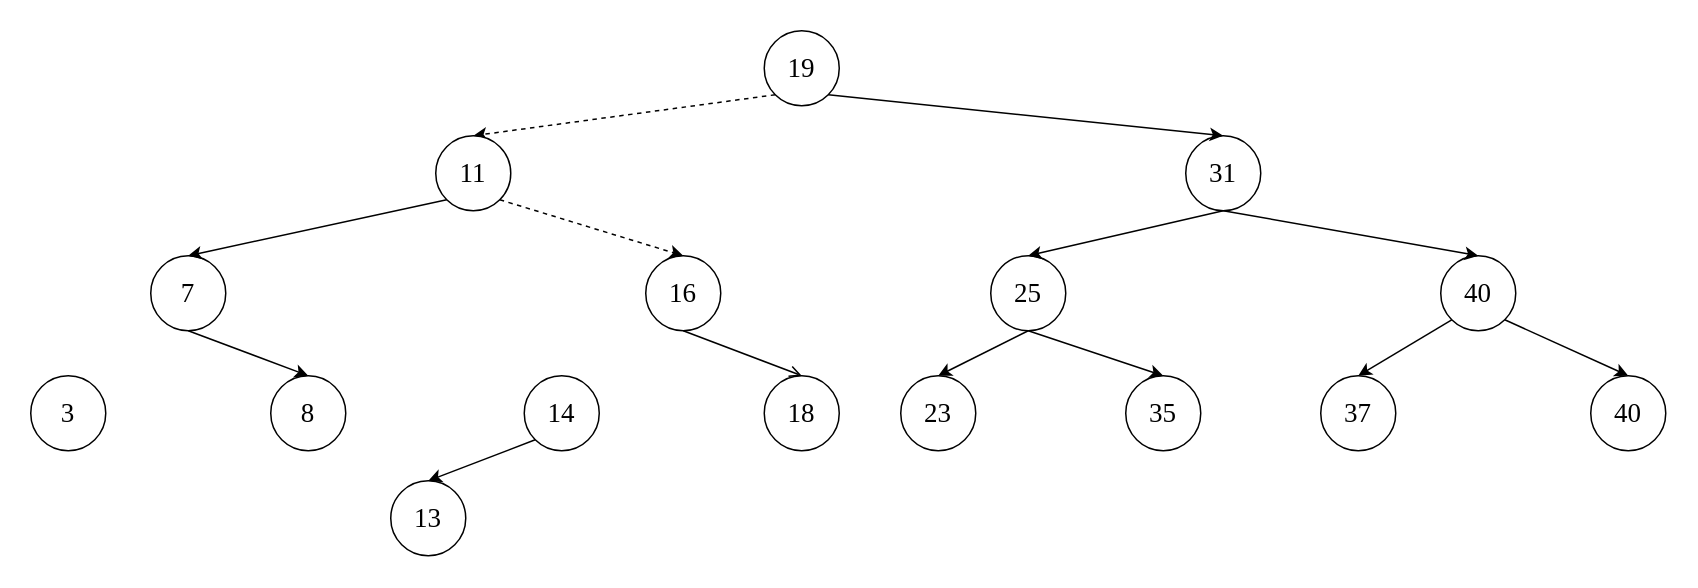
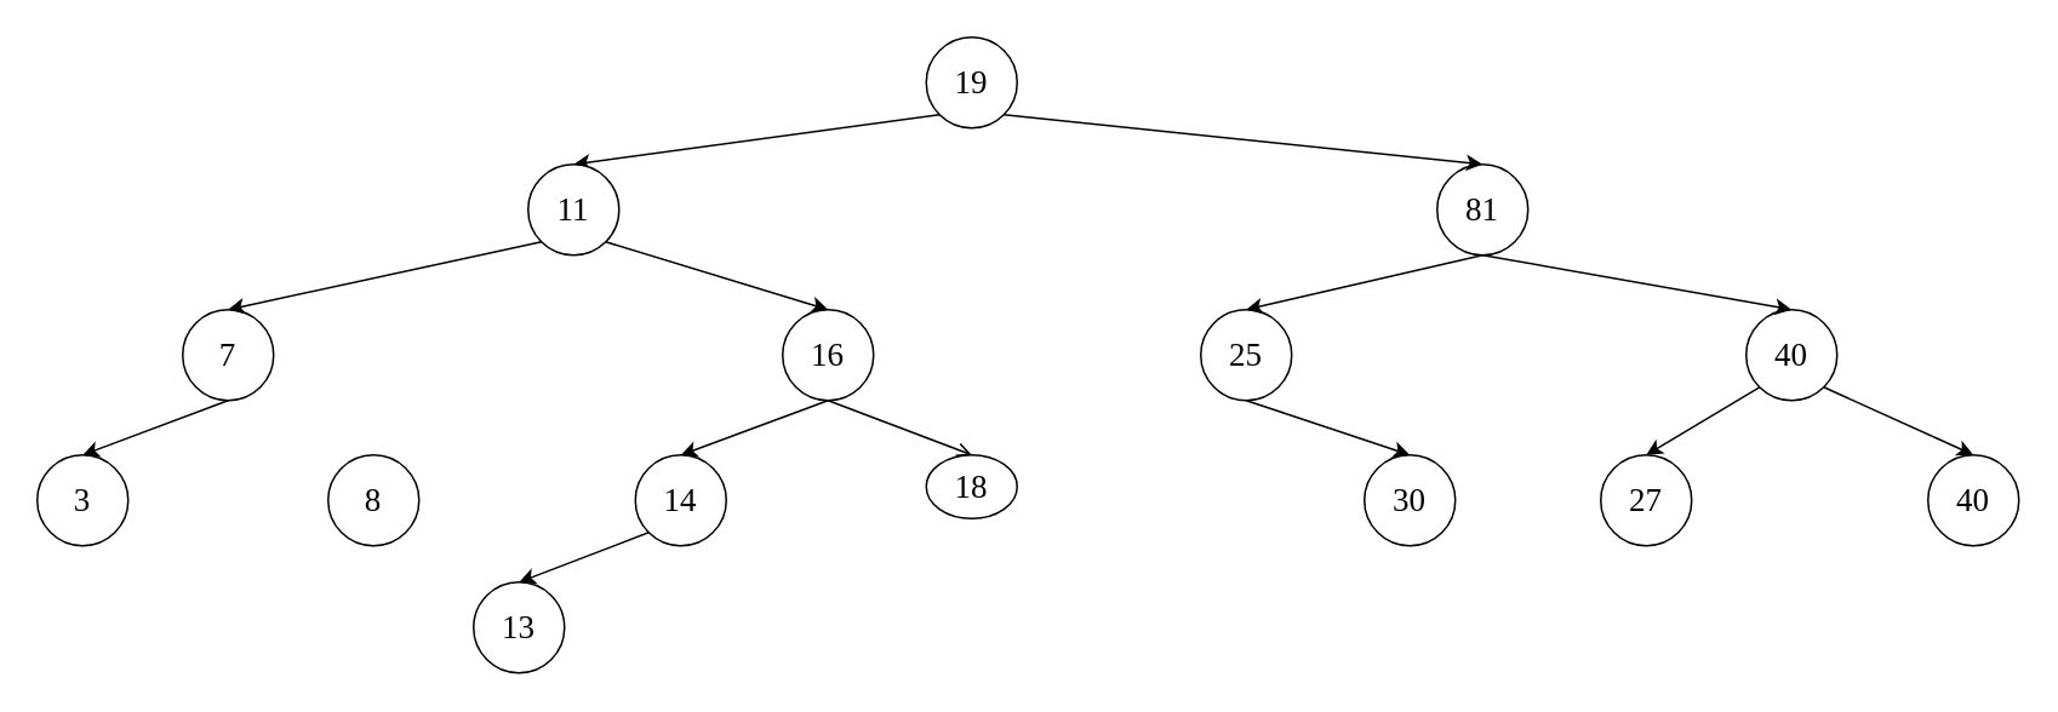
- <mxCell id="3" value="" style="endArrow=classic;html=1;exitX=0;exitY=1;exitDx=0;exitDy=0;entryX=0.5;entryY=0;entryDx=0;entryDy=0;dashed=1;" parent="1" source="2" target="4" edge="1"><mxGeometry width="50" height="50" relative="1" as="geometry"><mxPoint x="510" y="390" as="sourcePoint" /><mxPoint x="420" y="150" as="targetPoint" /></mxGeometry></mxCell>
+ <mxCell id="3" value="" style="endArrow=classic;html=1;exitX=0;exitY=1;exitDx=0;exitDy=0;entryX=0.5;entryY=0;entryDx=0;entryDy=0;" parent="1" source="2" target="4" edge="1"><mxGeometry width="50" height="50" relative="1" as="geometry"><mxPoint x="510" y="390" as="sourcePoint" /><mxPoint x="420" y="150" as="targetPoint" /></mxGeometry></mxCell>
- <mxCell id="5" value="&lt;font style=&quot;font-size: 18px&quot; face=&quot;Verdana&quot;&gt;31&lt;/font&gt;" style="ellipse;whiteSpace=wrap;html=1;aspect=fixed;" parent="1" vertex="1"><mxGeometry x="790" y="90" width="50" height="50" as="geometry" /></mxCell>
+ <mxCell id="5" value="&lt;font style=&quot;font-size: 18px&quot; face=&quot;Verdana&quot;&gt;81&lt;/font&gt;" style="ellipse;whiteSpace=wrap;html=1;aspect=fixed;" parent="1" vertex="1"><mxGeometry x="790" y="90" width="50" height="50" as="geometry" /></mxCell>
- <mxCell id="10" value="" style="endArrow=classic;html=1;exitX=1;exitY=1;exitDx=0;exitDy=0;entryX=0.5;entryY=0;entryDx=0;entryDy=0;dashed=1;" parent="1" source="4" target="9" edge="1"><mxGeometry width="50" height="50" relative="1" as="geometry"><mxPoint x="320" y="210" as="sourcePoint" /><mxPoint x="245.355" y="234.645" as="targetPoint" /></mxGeometry></mxCell>
+ <mxCell id="10" value="" style="endArrow=classic;html=1;exitX=1;exitY=1;exitDx=0;exitDy=0;entryX=0.5;entryY=0;entryDx=0;entryDy=0;" parent="1" source="4" target="9" edge="1"><mxGeometry width="50" height="50" relative="1" as="geometry"><mxPoint x="320" y="210" as="sourcePoint" /><mxPoint x="245.355" y="234.645" as="targetPoint" /></mxGeometry></mxCell>
- <mxCell id="32" value="" style="endArrow=classic;html=1;exitX=0.5;exitY=1;exitDx=0;exitDy=0;entryX=0.5;entryY=0;entryDx=0;entryDy=0;" edge="1" parent="1" source="24" target="31"><mxGeometry width="50" height="50" relative="1" as="geometry"><mxPoint x="520" y="370" as="sourcePoint" /><mxPoint x="570" y="320" as="targetPoint" /></mxGeometry></mxCell>
+ <mxCell id="12" value="" style="endArrow=classic;html=1;entryX=0.5;entryY=0;entryDx=0;entryDy=0;exitX=0.5;exitY=1;exitDx=0;exitDy=0;" parent="1" source="7" target="11" edge="1"><mxGeometry width="50" height="50" relative="1" as="geometry"><mxPoint x="110" y="260" as="sourcePoint" /><mxPoint x="370" y="553.64" as="targetPoint" /></mxGeometry></mxCell>
- <mxCell id="14" value="" style="endArrow=classic;html=1;exitX=0.5;exitY=1;exitDx=0;exitDy=0;entryX=0.5;entryY=0;entryDx=0;entryDy=0;" parent="1" source="7" target="13" edge="1"><mxGeometry width="50" height="50" relative="1" as="geometry"><mxPoint x="189.998" y="219.998" as="sourcePoint" /><mxPoint x="577.32" y="494.64" as="targetPoint" /></mxGeometry></mxCell>
+ <mxCell id="18" value="" style="endArrow=classic;html=1;exitX=0.5;exitY=1;exitDx=0;exitDy=0;entryX=0.5;entryY=0;entryDx=0;entryDy=0;" parent="1" source="9" target="15" edge="1"><mxGeometry width="50" height="50" relative="1" as="geometry"><mxPoint x="560" y="390" as="sourcePoint" /><mxPoint x="610" y="340" as="targetPoint" /></mxGeometry></mxCell>
- <mxCell id="25" value="&lt;font style=&quot;font-size: 18px&quot; face=&quot;Verdana&quot;&gt;18&lt;/font&gt;" style="ellipse;whiteSpace=wrap;html=1;aspect=fixed;" parent="1" vertex="1"><mxGeometry x="509" y="250" width="50" height="50" as="geometry" /></mxCell>
+ <mxCell id="25" value="&lt;font style=&quot;font-size: 18px&quot; face=&quot;Verdana&quot;&gt;18&lt;/font&gt;" style="ellipse;whiteSpace=wrap;html=1;aspect=fixed;" parent="1" vertex="1"><mxGeometry x="509" y="250" width="50" height="35" as="geometry" /></mxCell>
- <mxCell id="31" value="&lt;font style=&quot;font-size: 18px&quot; face=&quot;Verdana&quot;&gt;23&lt;/font&gt;" style="ellipse;whiteSpace=wrap;html=1;aspect=fixed;" vertex="1" parent="1"><mxGeometry x="600" y="250" width="50" height="50" as="geometry" /></mxCell>
- <mxCell id="27" value="&lt;font face=&quot;Verdana&quot;&gt;&lt;span style=&quot;font-size: 18px&quot;&gt;35&lt;/span&gt;&lt;/font&gt;" style="ellipse;whiteSpace=wrap;html=1;aspect=fixed;" parent="1" vertex="1"><mxGeometry x="750" y="250" width="50" height="50" as="geometry" /></mxCell>
+ <mxCell id="27" value="&lt;font face=&quot;Verdana&quot;&gt;&lt;span style=&quot;font-size: 18px&quot;&gt;30&lt;/span&gt;&lt;/font&gt;" style="ellipse;whiteSpace=wrap;html=1;aspect=fixed;" parent="1" vertex="1"><mxGeometry x="750" y="250" width="50" height="50" as="geometry" /></mxCell>
- <mxCell id="20" value="&lt;font style=&quot;font-size: 18px&quot; face=&quot;Verdana&quot;&gt;37&lt;/font&gt;" style="ellipse;whiteSpace=wrap;html=1;aspect=fixed;" parent="1" vertex="1"><mxGeometry x="880" y="250" width="50" height="50" as="geometry" /></mxCell>
+ <mxCell id="20" value="&lt;font style=&quot;font-size: 18px&quot; face=&quot;Verdana&quot;&gt;27&lt;/font&gt;" style="ellipse;whiteSpace=wrap;html=1;aspect=fixed;" parent="1" vertex="1"><mxGeometry x="880" y="250" width="50" height="50" as="geometry" /></mxCell>
